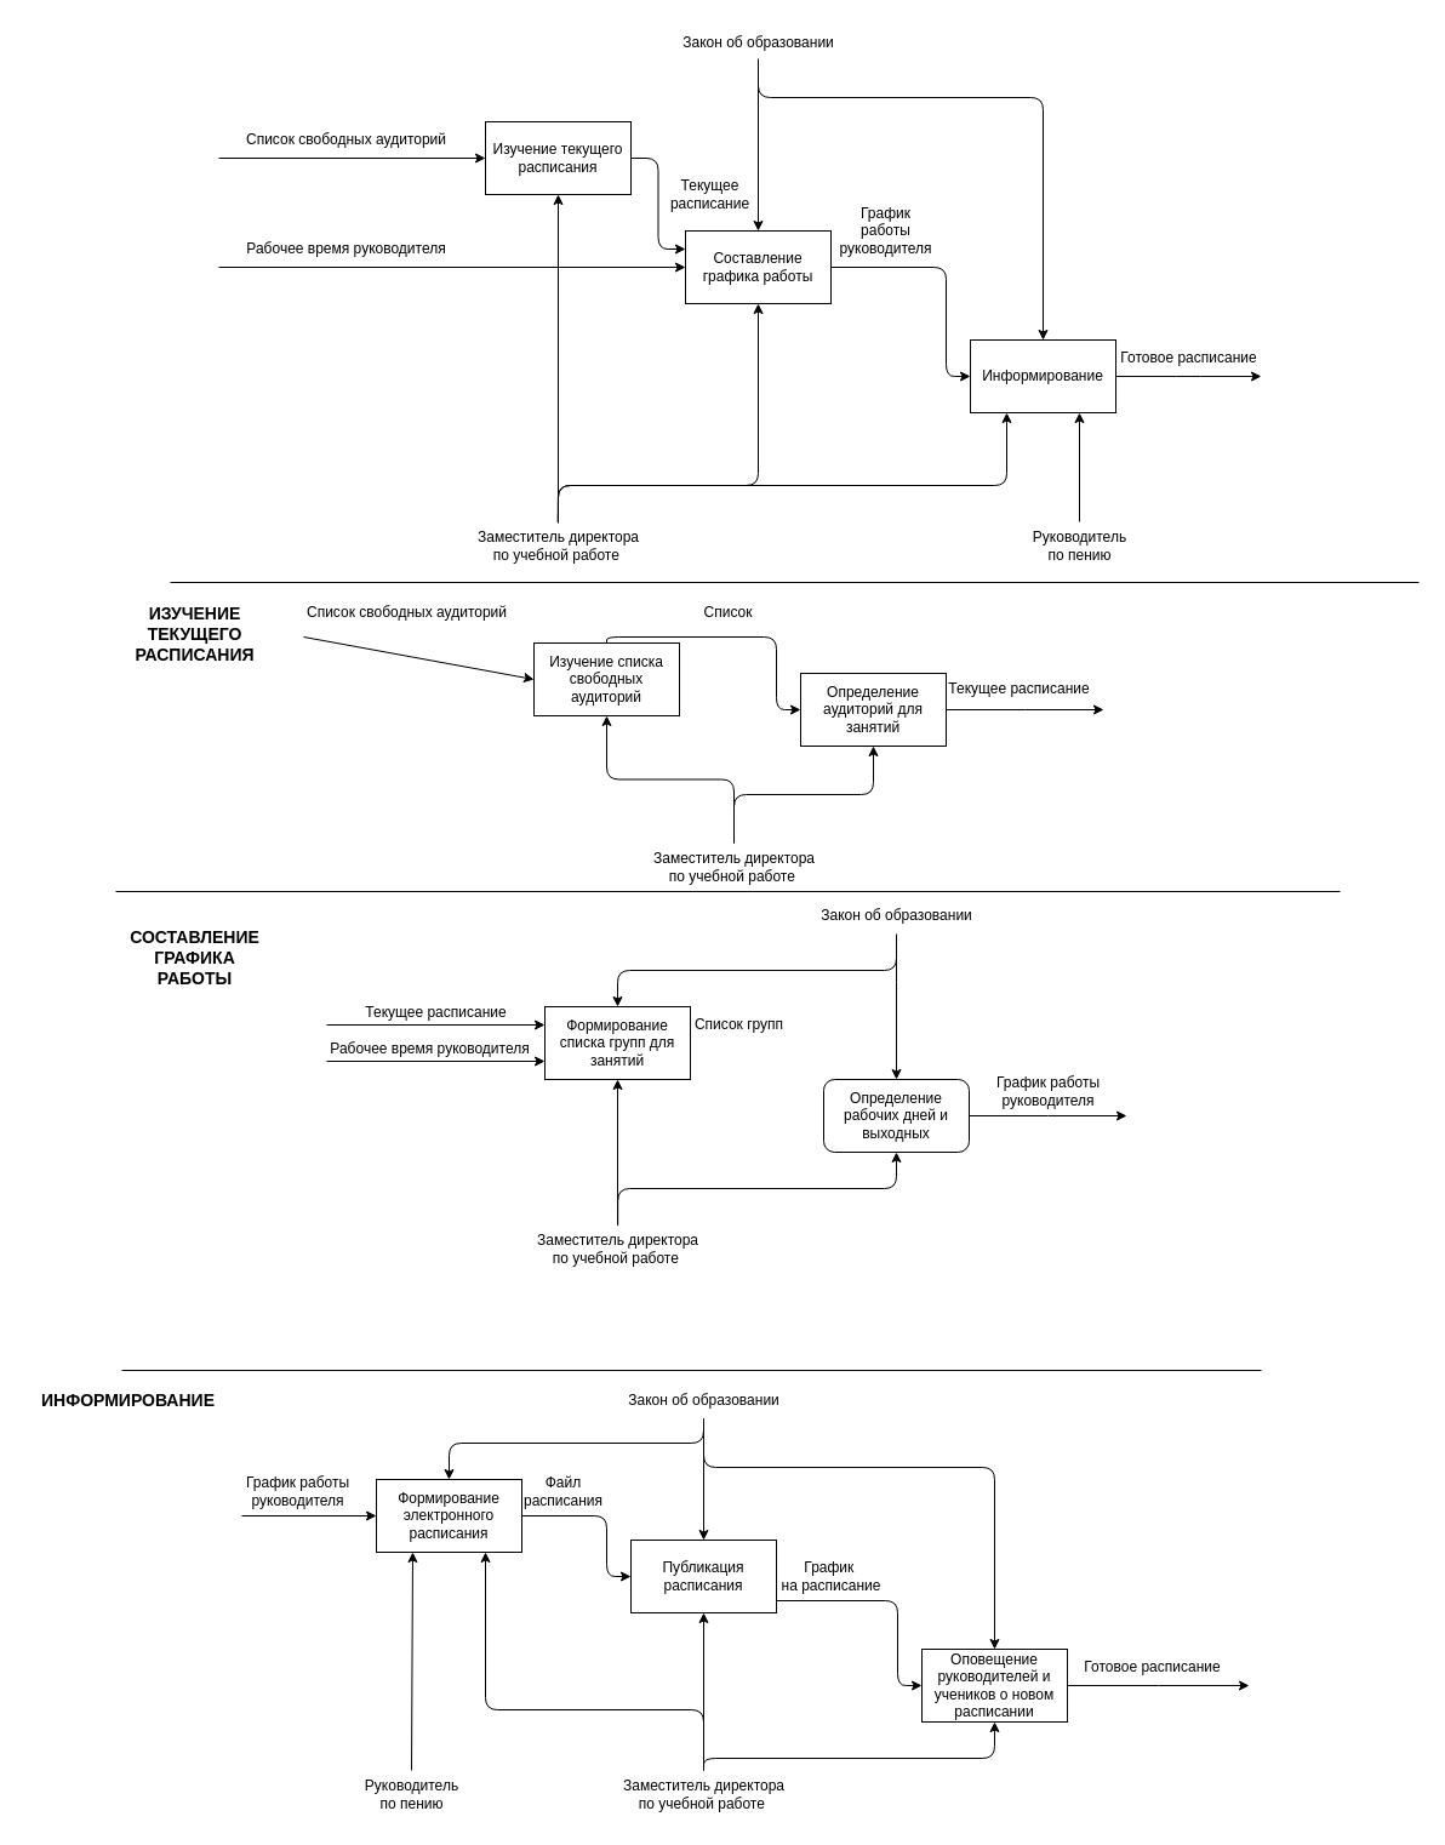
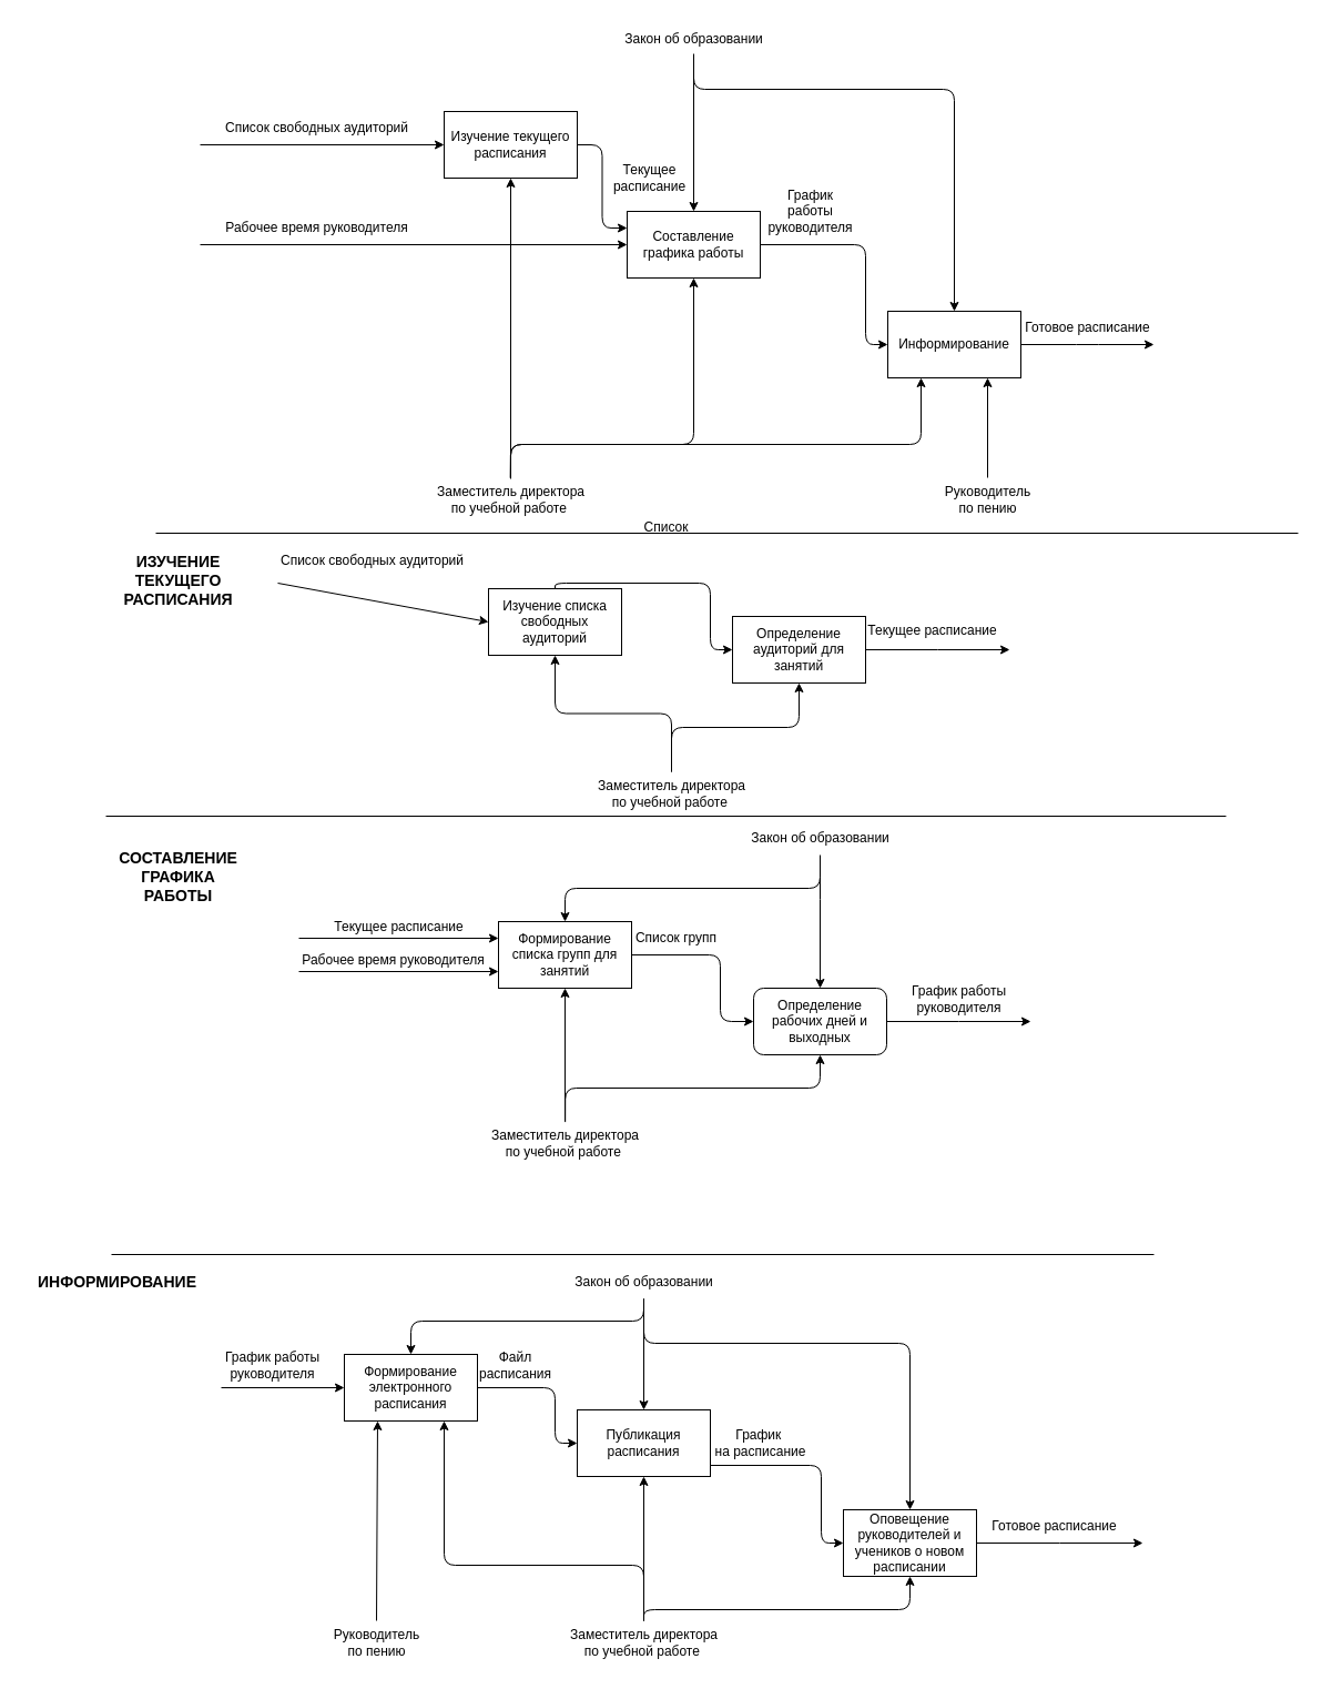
- <mxCell id="31" value="Список" style="text;html=1;align=center;verticalAlign=middle;resizable=0;points=[];autosize=1;strokeColor=none;fillColor=none;" vertex="1" parent="1"><mxGeometry x="570" y="490" width="60" height="30" as="geometry" /></mxCell>
+ <mxCell id="31" value="Список" style="text;html=1;align=center;verticalAlign=middle;resizable=0;points=[];autosize=1;strokeColor=none;fillColor=none;" vertex="1" parent="1"><mxGeometry x="570" y="460" width="60" height="30" as="geometry" /></mxCell>
+ <mxCell id="37" style="edgeStyle=orthogonalEdgeStyle;rounded=1;orthogonalLoop=1;jettySize=auto;html=1;entryX=0;entryY=0.5;entryDx=0;entryDy=0;curved=0;" edge="1" parent="1" source="38" target="35"><mxGeometry relative="1" as="geometry"><Array as="points"><mxPoint x="649" y="860" /><mxPoint x="649" y="920" /></Array></mxGeometry></mxCell>
